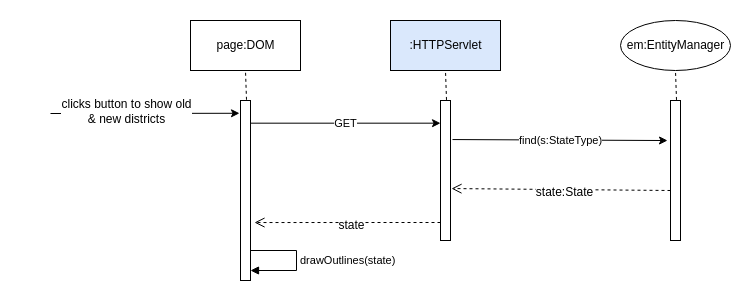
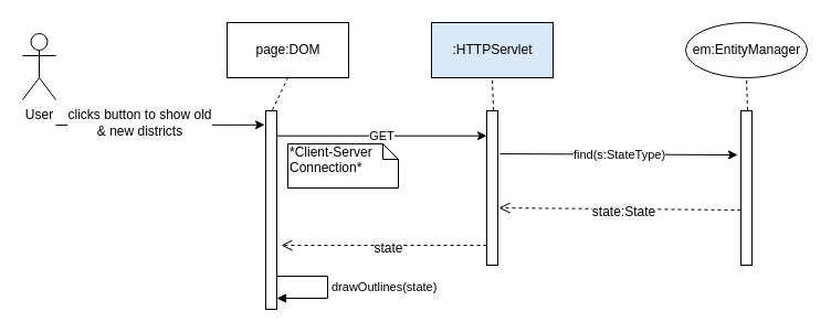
- <mxCell id="6" value="page:DOM" style="html=1;" parent="1" vertex="1"><mxGeometry x="190" y="20" width="110" height="50" as="geometry" /></mxCell>
+ <mxCell id="6" value="page:DOM" style="html=1;" parent="1" vertex="1"><mxGeometry x="205" y="20" width="110" height="50" as="geometry" /></mxCell>
+ <mxCell id="2" value="User" style="shape=umlActor;verticalLabelPosition=bottom;labelBackgroundColor=#ffffff;verticalAlign=top;html=1;outlineConnect=0;" parent="1" vertex="1"><mxGeometry x="20" y="30" width="30" height="60" as="geometry" /></mxCell>
+ <mxCell id="16" value="*Client-Server Connection*" style="shape=note;whiteSpace=wrap;html=1;size=14;verticalAlign=top;align=left;spacingTop=-6;" parent="1" vertex="1"><mxGeometry x="260" y="130" width="100" height="40" as="geometry" /></mxCell>
